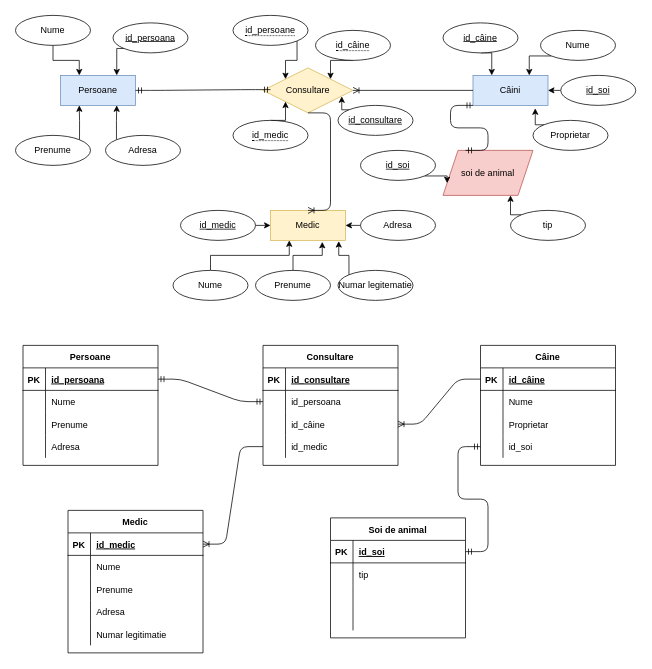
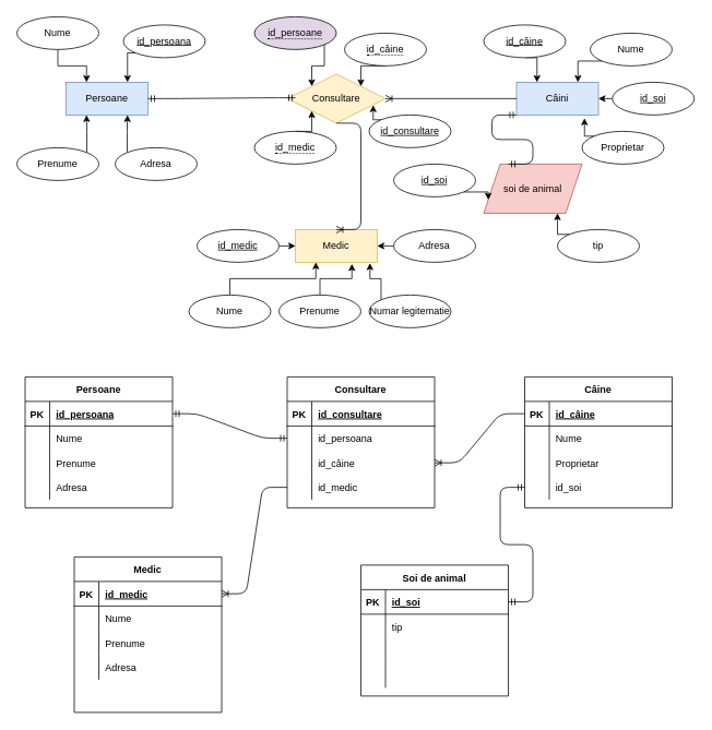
- <mxCell id="34" value="&lt;span style=&quot;border-bottom: 1px dotted&quot;&gt;id_persoane&lt;/span&gt;" style="ellipse;whiteSpace=wrap;html=1;align=center;" vertex="1" parent="1"><mxGeometry x="310" y="20" width="100" height="40" as="geometry" /></mxCell>
+ <mxCell id="34" value="&lt;span style=&quot;border-bottom: 1px dotted&quot;&gt;id_persoane&lt;/span&gt;" style="ellipse;whiteSpace=wrap;html=1;align=center;fillColor=#e1d5e7;" vertex="1" parent="1"><mxGeometry x="310" y="20" width="100" height="40" as="geometry" /></mxCell>
- <mxCell id="101" value="Numar legitimatie" style="shape=partialRectangle;connectable=0;fillColor=none;top=0;left=0;bottom=0;right=0;align=left;spacingLeft=6;overflow=hidden;" vertex="1" parent="99"><mxGeometry x="30" width="150" height="30" as="geometry" /></mxCell>
